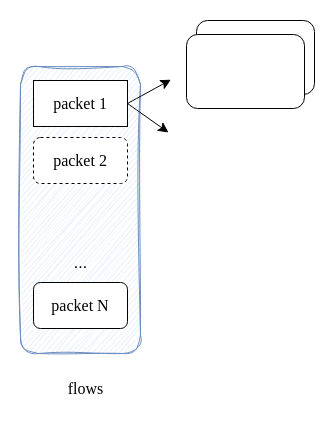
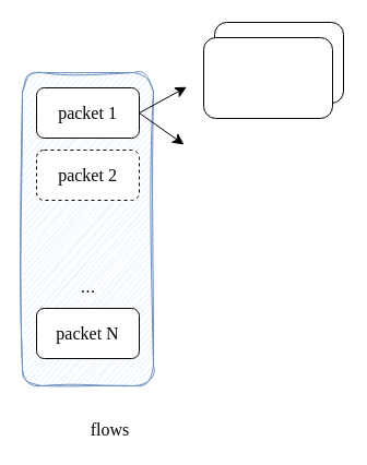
- <mxCell id="6" value="&lt;font face=&quot;Comic Sans MS&quot; style=&quot;font-size: 16px;&quot;&gt;packet 1&lt;/font&gt;" style="whiteSpace=wrap;html=1;rounded=0;" vertex="1" parent="1"><mxGeometry x="33" y="80" width="94" height="46" as="geometry" /></mxCell>
+ <mxCell id="6" value="&lt;font face=&quot;Comic Sans MS&quot; style=&quot;font-size: 16px;&quot;&gt;packet 1&lt;/font&gt;" style="rounded=1;whiteSpace=wrap;html=1;" vertex="1" parent="1"><mxGeometry x="33" y="80" width="94" height="46" as="geometry" /></mxCell>
- <mxCell id="11" value="&lt;font style=&quot;font-size: 16px;&quot; face=&quot;Comic Sans MS&quot;&gt;flows&lt;/font&gt;" style="text;html=1;align=center;verticalAlign=middle;resizable=0;points=[];autosize=1;strokeColor=none;fillColor=none;fontSize=16;" vertex="1" parent="1"><mxGeometry x="55.5" y="371.5" width="58" height="32" as="geometry" /></mxCell>
+ <mxCell id="11" value="&lt;font style=&quot;font-size: 16px;&quot; face=&quot;Comic Sans MS&quot;&gt;flows&lt;/font&gt;" style="text;html=1;align=center;verticalAlign=middle;resizable=0;points=[];autosize=1;strokeColor=none;fillColor=none;fontSize=16;" vertex="1" parent="1"><mxGeometry x="70.5" y="376.5" width="58" height="32" as="geometry" /></mxCell>
